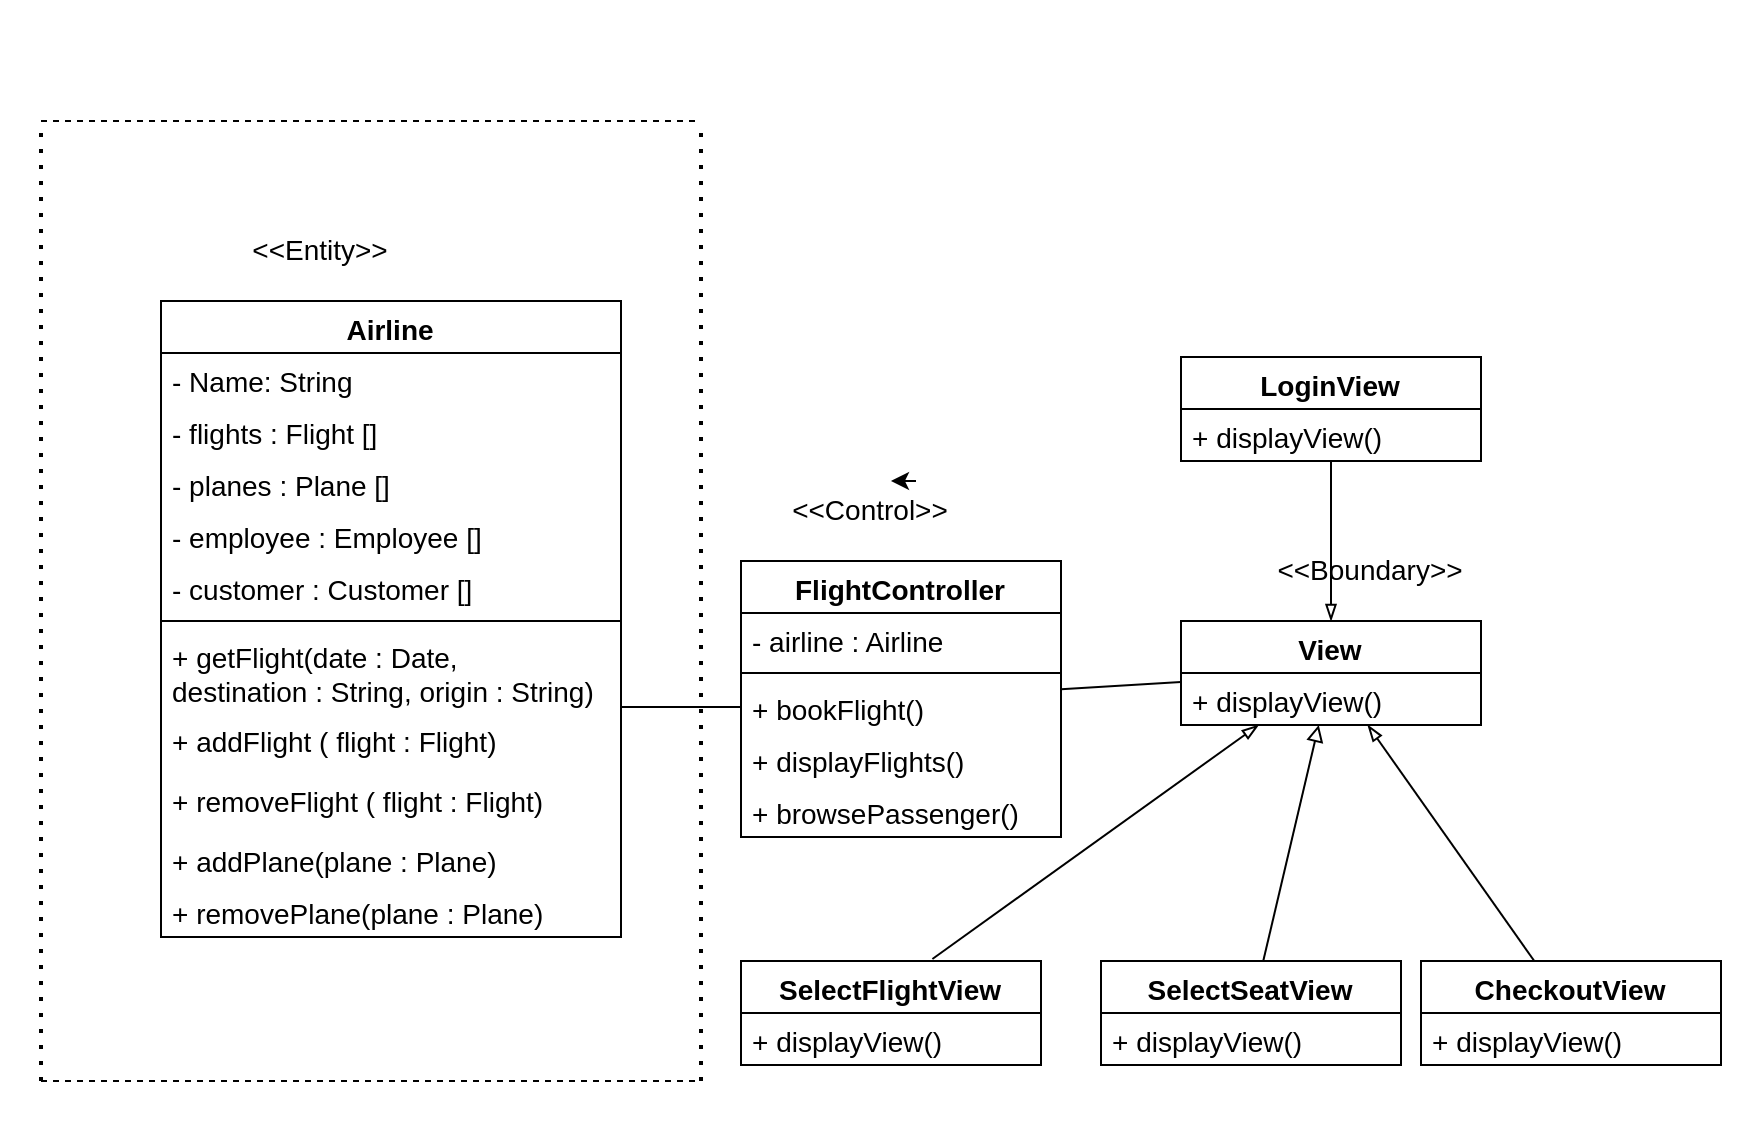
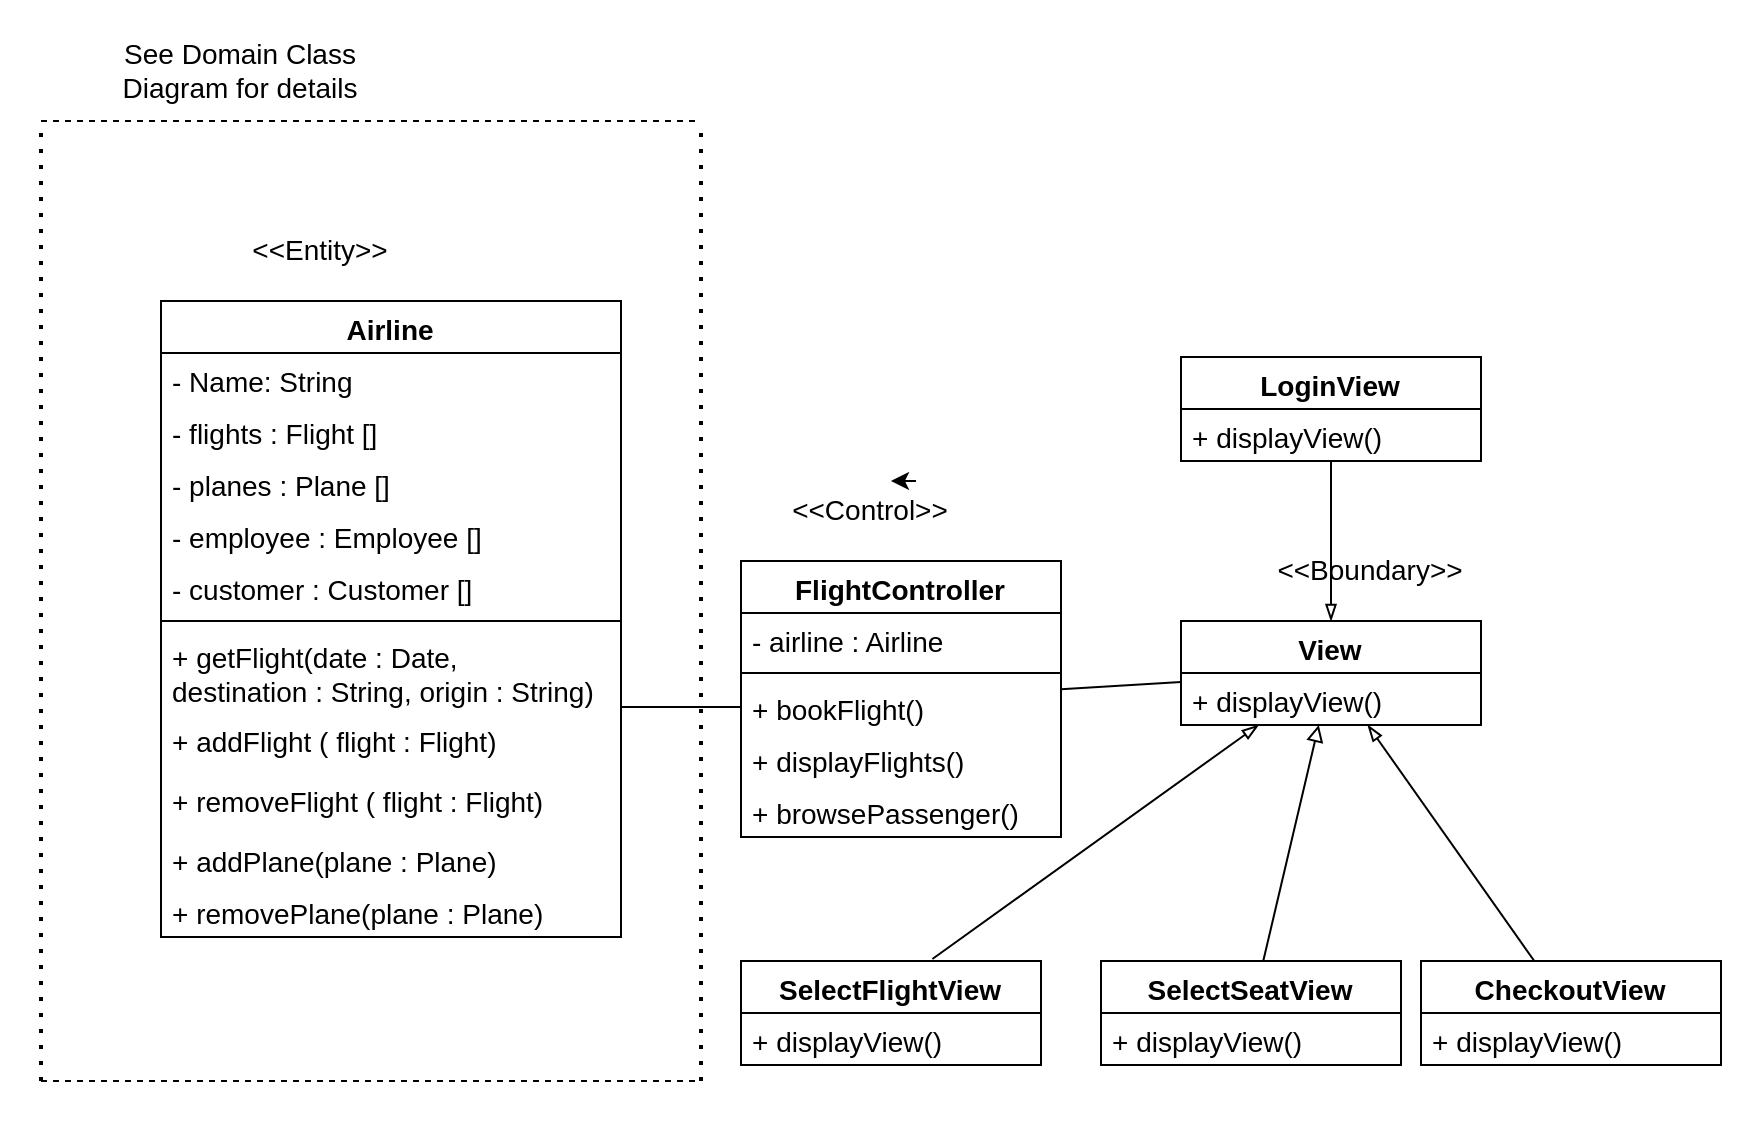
+ <mxCell id="19" value="See Domain Class Diagram for details" style="text;strokeColor=none;align=center;fillColor=none;html=1;verticalAlign=middle;whiteSpace=wrap;rounded=0;fontSize=14;" vertex="1" parent="1"><mxGeometry x="40" y="20" width="160" height="30" as="geometry" /></mxCell>
